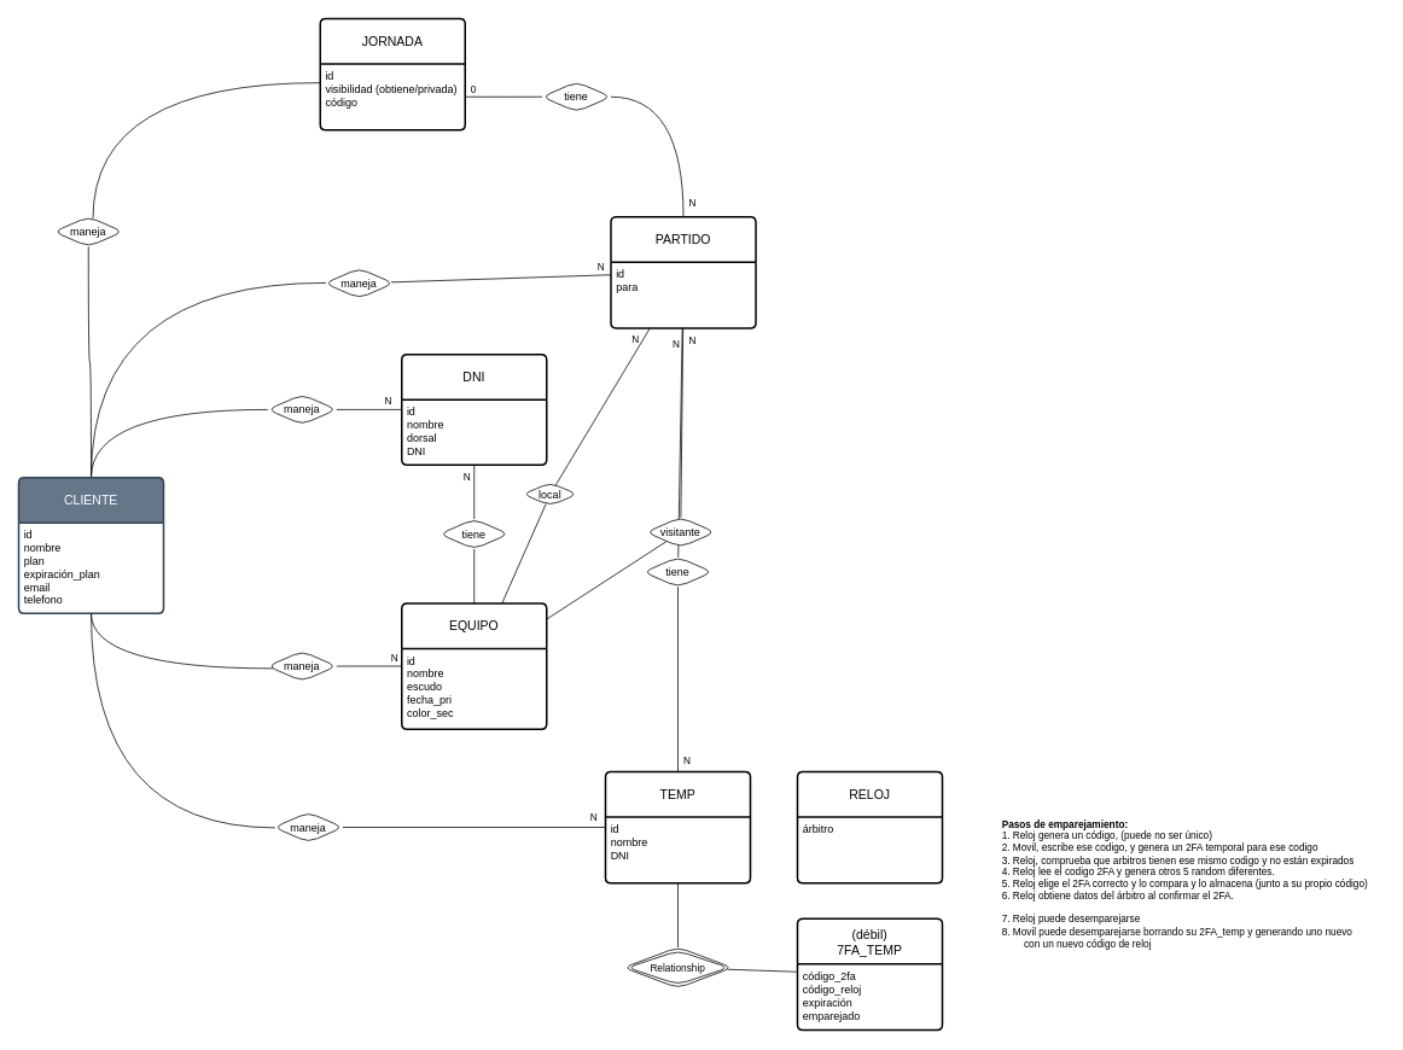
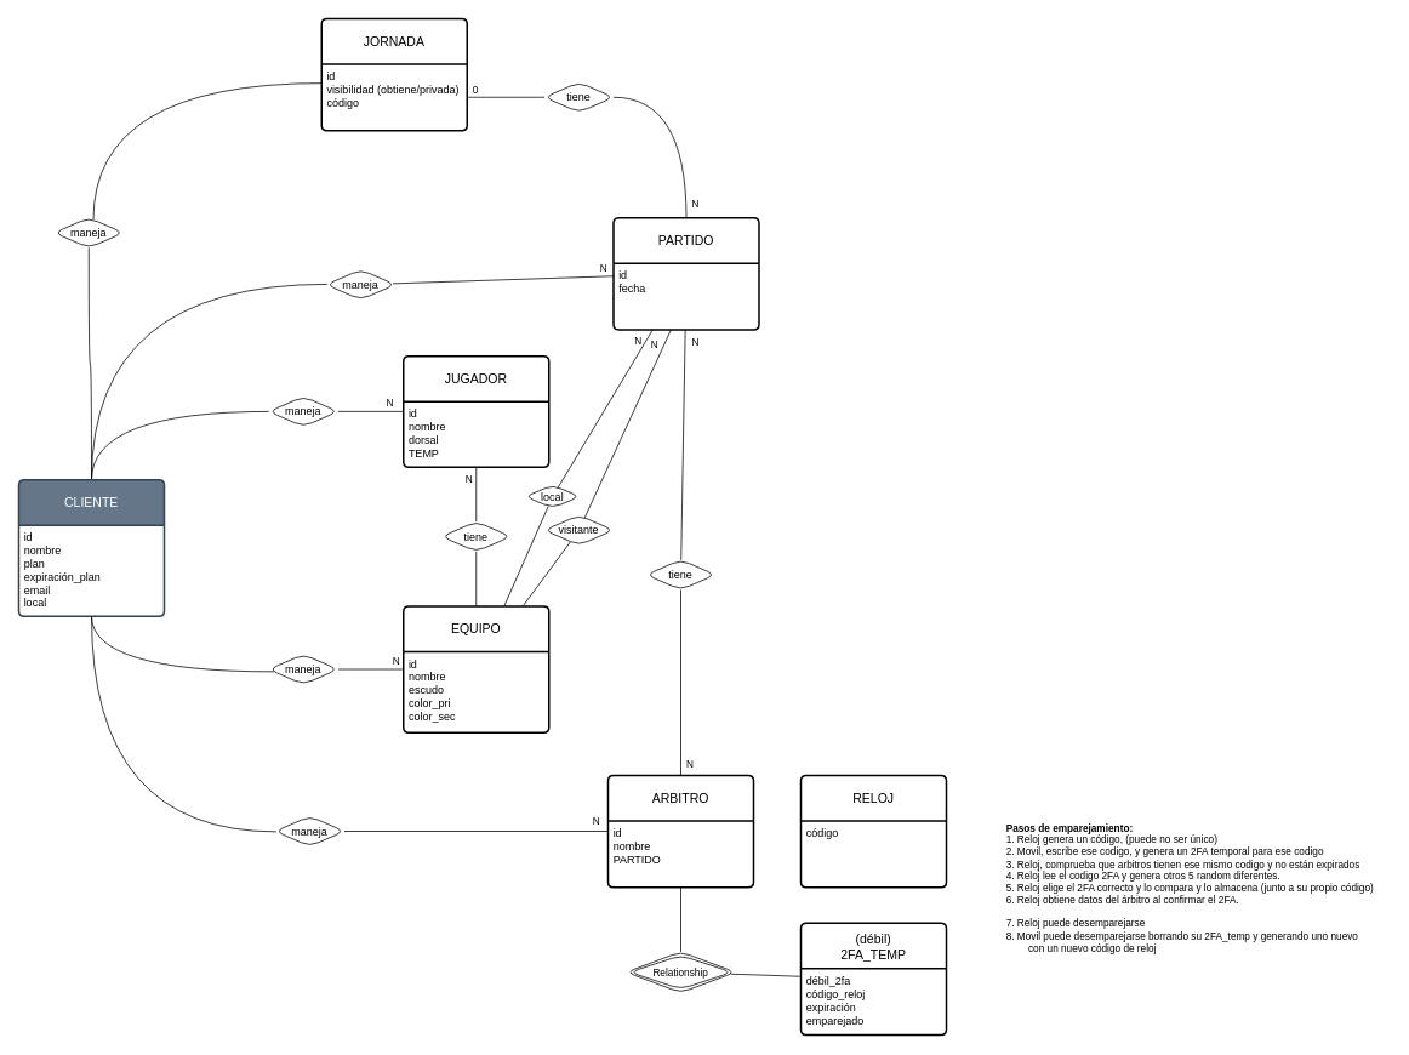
- <mxCell id="11" value="&lt;div&gt;id&lt;/div&gt;&lt;div&gt;para&lt;/div&gt;" style="align=left;strokeColor=none;fillColor=none;spacingLeft=4;fontSize=12;verticalAlign=top;resizable=0;rotatable=0;part=1;html=1;" vertex="1" parent="10"><mxGeometry y="50" width="160" height="73" as="geometry" /></mxCell>
+ <mxCell id="11" value="&lt;div&gt;id&lt;/div&gt;&lt;div&gt;fecha&lt;/div&gt;" style="align=left;strokeColor=none;fillColor=none;spacingLeft=4;fontSize=12;verticalAlign=top;resizable=0;rotatable=0;part=1;html=1;" vertex="1" parent="10"><mxGeometry y="50" width="160" height="73" as="geometry" /></mxCell>
- <mxCell id="8" value="DNI" style="swimlane;childLayout=stackLayout;horizontal=1;startSize=50;horizontalStack=0;rounded=1;fontSize=14;fontStyle=0;strokeWidth=2;resizeParent=0;resizeLast=1;shadow=0;dashed=0;align=center;arcSize=4;whiteSpace=wrap;html=1;" vertex="1" parent="1"><mxGeometry x="443" y="391" width="160" height="122" as="geometry"><mxRectangle x="-482" y="137" width="103" height="50" as="alternateBounds" /></mxGeometry></mxCell>
+ <mxCell id="8" value="JUGADOR" style="swimlane;childLayout=stackLayout;horizontal=1;startSize=50;horizontalStack=0;rounded=1;fontSize=14;fontStyle=0;strokeWidth=2;resizeParent=0;resizeLast=1;shadow=0;dashed=0;align=center;arcSize=4;whiteSpace=wrap;html=1;" vertex="1" parent="1"><mxGeometry x="443" y="391" width="160" height="122" as="geometry"><mxRectangle x="-482" y="137" width="103" height="50" as="alternateBounds" /></mxGeometry></mxCell>
- <mxCell id="9" value="&lt;div&gt;id&lt;/div&gt;&lt;div&gt;nombre&lt;/div&gt;&lt;div&gt;dorsal&lt;/div&gt;&lt;div&gt;DNI&lt;/div&gt;" style="align=left;strokeColor=none;fillColor=none;spacingLeft=4;fontSize=12;verticalAlign=top;resizable=0;rotatable=0;part=1;html=1;" vertex="1" parent="8"><mxGeometry y="50" width="160" height="72" as="geometry" /></mxCell>
+ <mxCell id="9" value="&lt;div&gt;id&lt;/div&gt;&lt;div&gt;nombre&lt;/div&gt;&lt;div&gt;dorsal&lt;/div&gt;&lt;div&gt;TEMP&lt;/div&gt;" style="align=left;strokeColor=none;fillColor=none;spacingLeft=4;fontSize=12;verticalAlign=top;resizable=0;rotatable=0;part=1;html=1;" vertex="1" parent="8"><mxGeometry y="50" width="160" height="72" as="geometry" /></mxCell>
- <mxCell id="45" value="visitante" style="shape=rhombus;perimeter=rhombusPerimeter;whiteSpace=wrap;html=1;align=center;rounded=1;" vertex="1" parent="1"><mxGeometry x="713" y="571" width="76" height="33" as="geometry" /></mxCell>
+ <mxCell id="45" value="visitante" style="shape=rhombus;perimeter=rhombusPerimeter;whiteSpace=wrap;html=1;align=center;rounded=1;" vertex="1" parent="1"><mxGeometry x="598" y="566" width="76" height="33" as="geometry" /></mxCell>
- <mxCell id="7" value="&lt;div&gt;id&lt;/div&gt;&lt;div&gt;nombre&lt;/div&gt;&lt;div&gt;plan&lt;/div&gt;&lt;div&gt;expiración_plan&lt;/div&gt;&lt;div&gt;email&lt;/div&gt;&lt;div&gt;telefono&lt;/div&gt;" style="align=left;strokeColor=none;fillColor=none;spacingLeft=4;fontSize=12;verticalAlign=top;resizable=0;rotatable=0;part=1;html=1;" vertex="1" parent="6"><mxGeometry y="50" width="160" height="100" as="geometry" /></mxCell>
+ <mxCell id="7" value="&lt;div&gt;id&lt;/div&gt;&lt;div&gt;nombre&lt;/div&gt;&lt;div&gt;plan&lt;/div&gt;&lt;div&gt;expiración_plan&lt;/div&gt;&lt;div&gt;email&lt;/div&gt;&lt;div&gt;local&lt;/div&gt;" style="align=left;strokeColor=none;fillColor=none;spacingLeft=4;fontSize=12;verticalAlign=top;resizable=0;rotatable=0;part=1;html=1;" vertex="1" parent="6"><mxGeometry y="50" width="160" height="100" as="geometry" /></mxCell>
- <mxCell id="15" value="&lt;div&gt;id&lt;/div&gt;&lt;div&gt;nombre&lt;/div&gt;&lt;div&gt;escudo&lt;/div&gt;&lt;div&gt;fecha_pri&lt;/div&gt;&lt;div&gt;color_sec&lt;/div&gt;" style="align=left;strokeColor=none;fillColor=none;spacingLeft=4;fontSize=12;verticalAlign=top;resizable=0;rotatable=0;part=1;html=1;" vertex="1" parent="14"><mxGeometry y="50" width="160" height="89" as="geometry" /></mxCell>
+ <mxCell id="15" value="&lt;div&gt;id&lt;/div&gt;&lt;div&gt;nombre&lt;/div&gt;&lt;div&gt;escudo&lt;/div&gt;&lt;div&gt;color_pri&lt;/div&gt;&lt;div&gt;color_sec&lt;/div&gt;" style="align=left;strokeColor=none;fillColor=none;spacingLeft=4;fontSize=12;verticalAlign=top;resizable=0;rotatable=0;part=1;html=1;" vertex="1" parent="14"><mxGeometry y="50" width="160" height="89" as="geometry" /></mxCell>
- <mxCell id="12" value="TEMP" style="swimlane;childLayout=stackLayout;horizontal=1;startSize=50;horizontalStack=0;rounded=1;fontSize=14;fontStyle=0;strokeWidth=2;resizeParent=0;resizeLast=1;shadow=0;dashed=0;align=center;arcSize=4;whiteSpace=wrap;html=1;" vertex="1" parent="1"><mxGeometry x="668" y="852" width="160" height="123" as="geometry" /></mxCell>
+ <mxCell id="12" value="ARBITRO" style="swimlane;childLayout=stackLayout;horizontal=1;startSize=50;horizontalStack=0;rounded=1;fontSize=14;fontStyle=0;strokeWidth=2;resizeParent=0;resizeLast=1;shadow=0;dashed=0;align=center;arcSize=4;whiteSpace=wrap;html=1;" vertex="1" parent="1"><mxGeometry x="668" y="852" width="160" height="123" as="geometry" /></mxCell>
- <mxCell id="56" value="&lt;div&gt;árbitro&lt;/div&gt;&lt;div&gt;&lt;br&gt;&lt;/div&gt;" style="align=left;strokeColor=none;fillColor=none;spacingLeft=4;fontSize=12;verticalAlign=top;resizable=0;rotatable=0;part=1;html=1;" vertex="1" parent="55"><mxGeometry y="50" width="160" height="73" as="geometry" /></mxCell>
+ <mxCell id="56" value="&lt;div&gt;código&lt;/div&gt;&lt;div&gt;&lt;br&gt;&lt;/div&gt;" style="align=left;strokeColor=none;fillColor=none;spacingLeft=4;fontSize=12;verticalAlign=top;resizable=0;rotatable=0;part=1;html=1;" vertex="1" parent="55"><mxGeometry y="50" width="160" height="73" as="geometry" /></mxCell>
- <mxCell id="13" value="&lt;div&gt;id&lt;/div&gt;&lt;div&gt;nombre&lt;/div&gt;&lt;div&gt;DNI&lt;/div&gt;" style="align=left;strokeColor=none;fillColor=none;spacingLeft=4;fontSize=12;verticalAlign=top;resizable=0;rotatable=0;part=1;html=1;" vertex="1" parent="12"><mxGeometry y="50" width="160" height="73" as="geometry" /></mxCell>
+ <mxCell id="13" value="&lt;div&gt;id&lt;/div&gt;&lt;div&gt;nombre&lt;/div&gt;&lt;div&gt;PARTIDO&lt;/div&gt;" style="align=left;strokeColor=none;fillColor=none;spacingLeft=4;fontSize=12;verticalAlign=top;resizable=0;rotatable=0;part=1;html=1;" vertex="1" parent="12"><mxGeometry y="50" width="160" height="73" as="geometry" /></mxCell>
- <mxCell id="58" value="&lt;div align=&quot;center&quot;&gt;(débil)&lt;/div&gt;&lt;div align=&quot;center&quot;&gt;7FA_TEMP&lt;/div&gt;" style="swimlane;childLayout=stackLayout;horizontal=1;startSize=50;horizontalStack=0;rounded=1;fontSize=14;fontStyle=0;strokeWidth=2;resizeParent=0;resizeLast=1;shadow=0;dashed=0;align=center;arcSize=4;whiteSpace=wrap;html=1;strokeColor=default;perimeterSpacing=1;fixDash=0;comic=0;swimlaneBody=1;absoluteArcSize=0;glass=0;swimlaneFillColor=none;gradientColor=none;" vertex="1" parent="1"><mxGeometry x="880" y="1014.5" width="160" height="123" as="geometry" /></mxCell>
+ <mxCell id="58" value="&lt;div align=&quot;center&quot;&gt;(débil)&lt;/div&gt;&lt;div align=&quot;center&quot;&gt;2FA_TEMP&lt;/div&gt;" style="swimlane;childLayout=stackLayout;horizontal=1;startSize=50;horizontalStack=0;rounded=1;fontSize=14;fontStyle=0;strokeWidth=2;resizeParent=0;resizeLast=1;shadow=0;dashed=0;align=center;arcSize=4;whiteSpace=wrap;html=1;strokeColor=default;perimeterSpacing=1;fixDash=0;comic=0;swimlaneBody=1;absoluteArcSize=0;glass=0;swimlaneFillColor=none;gradientColor=none;" vertex="1" parent="1"><mxGeometry x="880" y="1014.5" width="160" height="123" as="geometry" /></mxCell>
- <mxCell id="59" value="&lt;div&gt;código_2fa&lt;/div&gt;&lt;div&gt;código_reloj&lt;/div&gt;&lt;div&gt;expiración&lt;/div&gt;&lt;div&gt;emparejado&lt;/div&gt;" style="align=left;strokeColor=none;fillColor=none;spacingLeft=4;fontSize=12;verticalAlign=top;resizable=0;rotatable=0;part=1;html=1;" vertex="1" parent="58"><mxGeometry y="50" width="160" height="73" as="geometry" /></mxCell>
+ <mxCell id="59" value="&lt;div&gt;débil_2fa&lt;/div&gt;&lt;div&gt;código_reloj&lt;/div&gt;&lt;div&gt;expiración&lt;/div&gt;&lt;div&gt;emparejado&lt;/div&gt;" style="align=left;strokeColor=none;fillColor=none;spacingLeft=4;fontSize=12;verticalAlign=top;resizable=0;rotatable=0;part=1;html=1;" vertex="1" parent="58"><mxGeometry y="50" width="160" height="73" as="geometry" /></mxCell>
